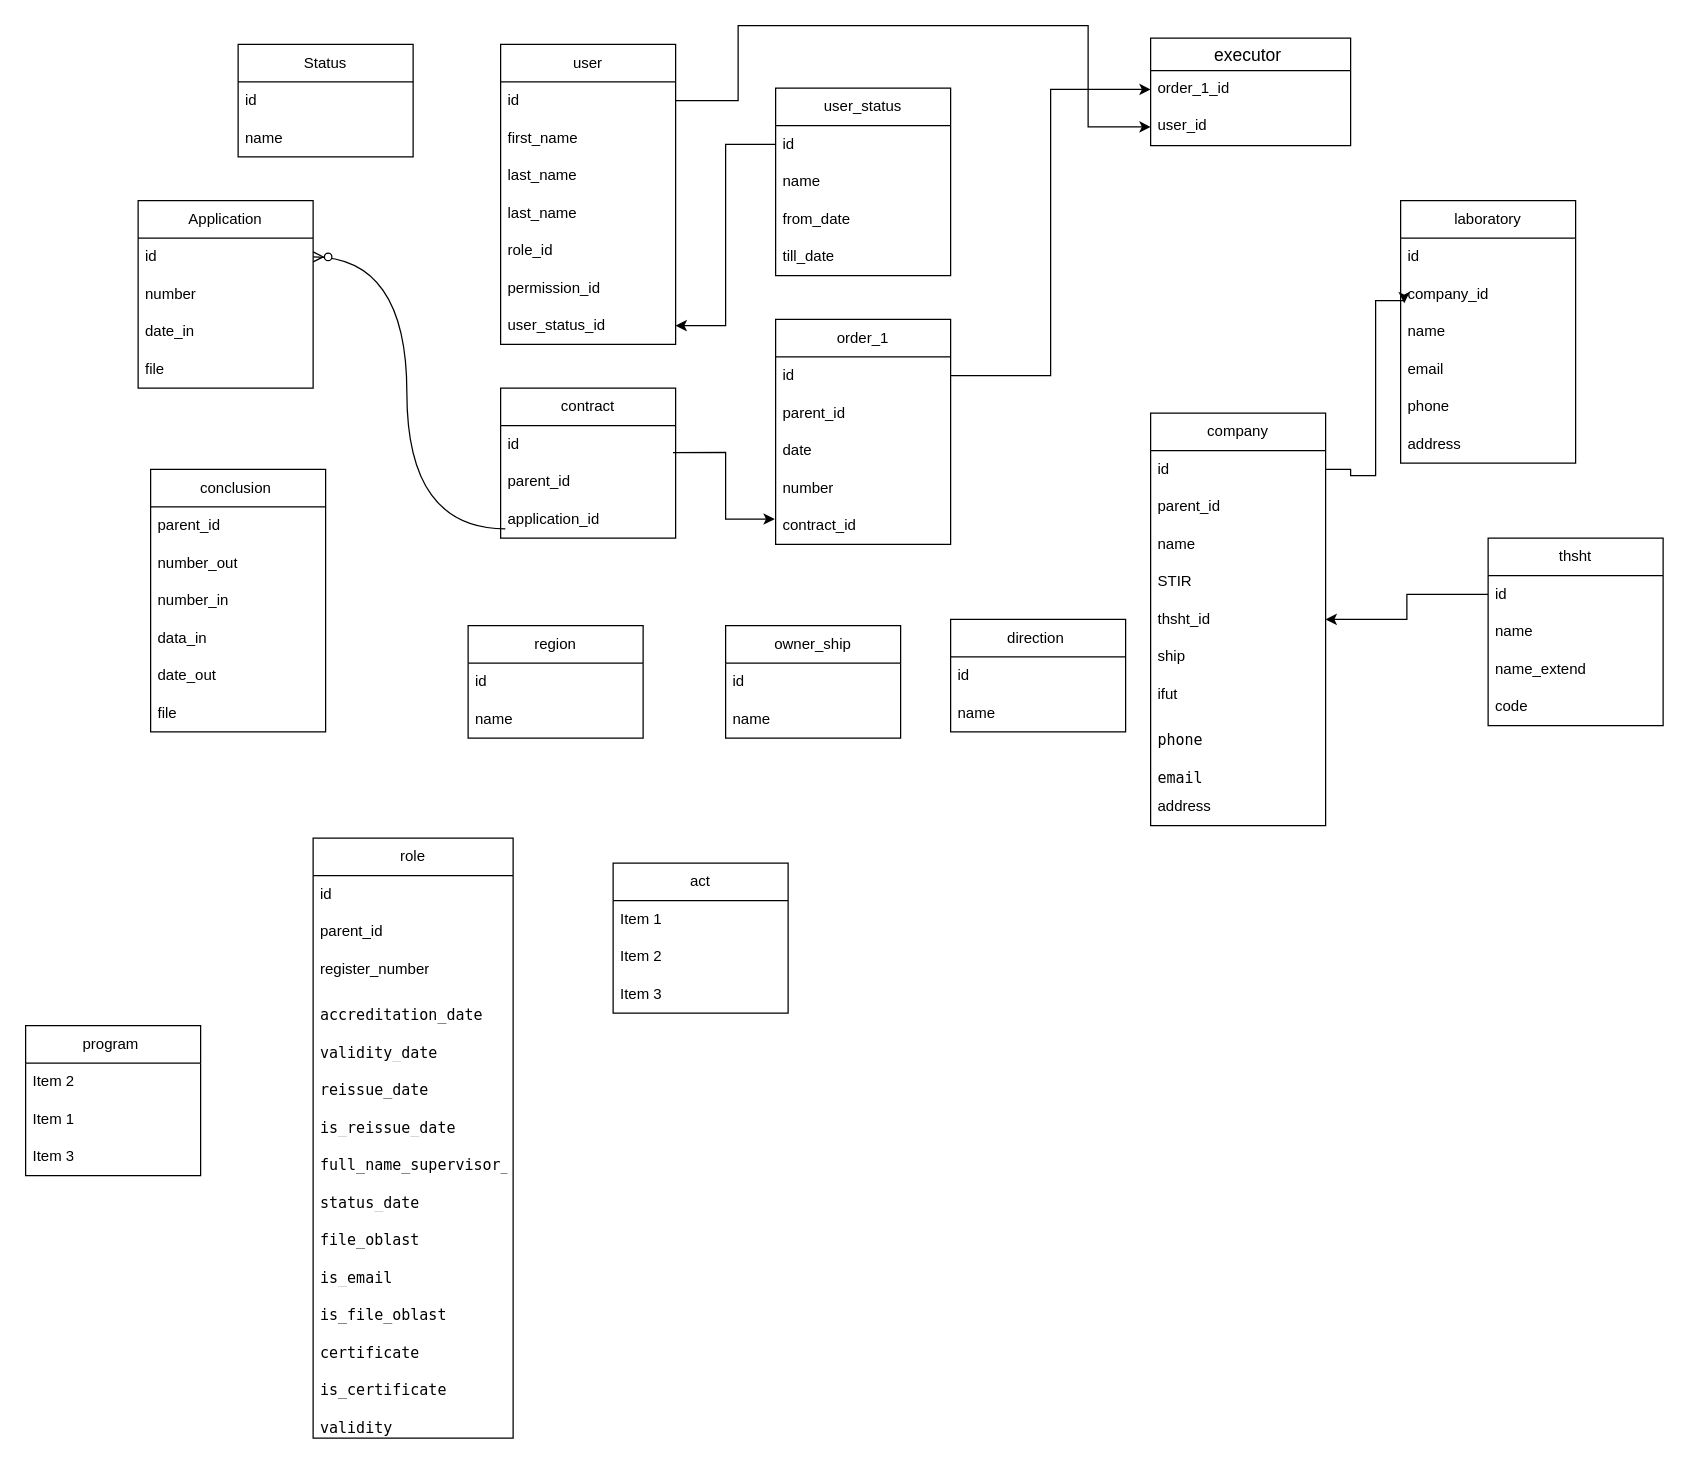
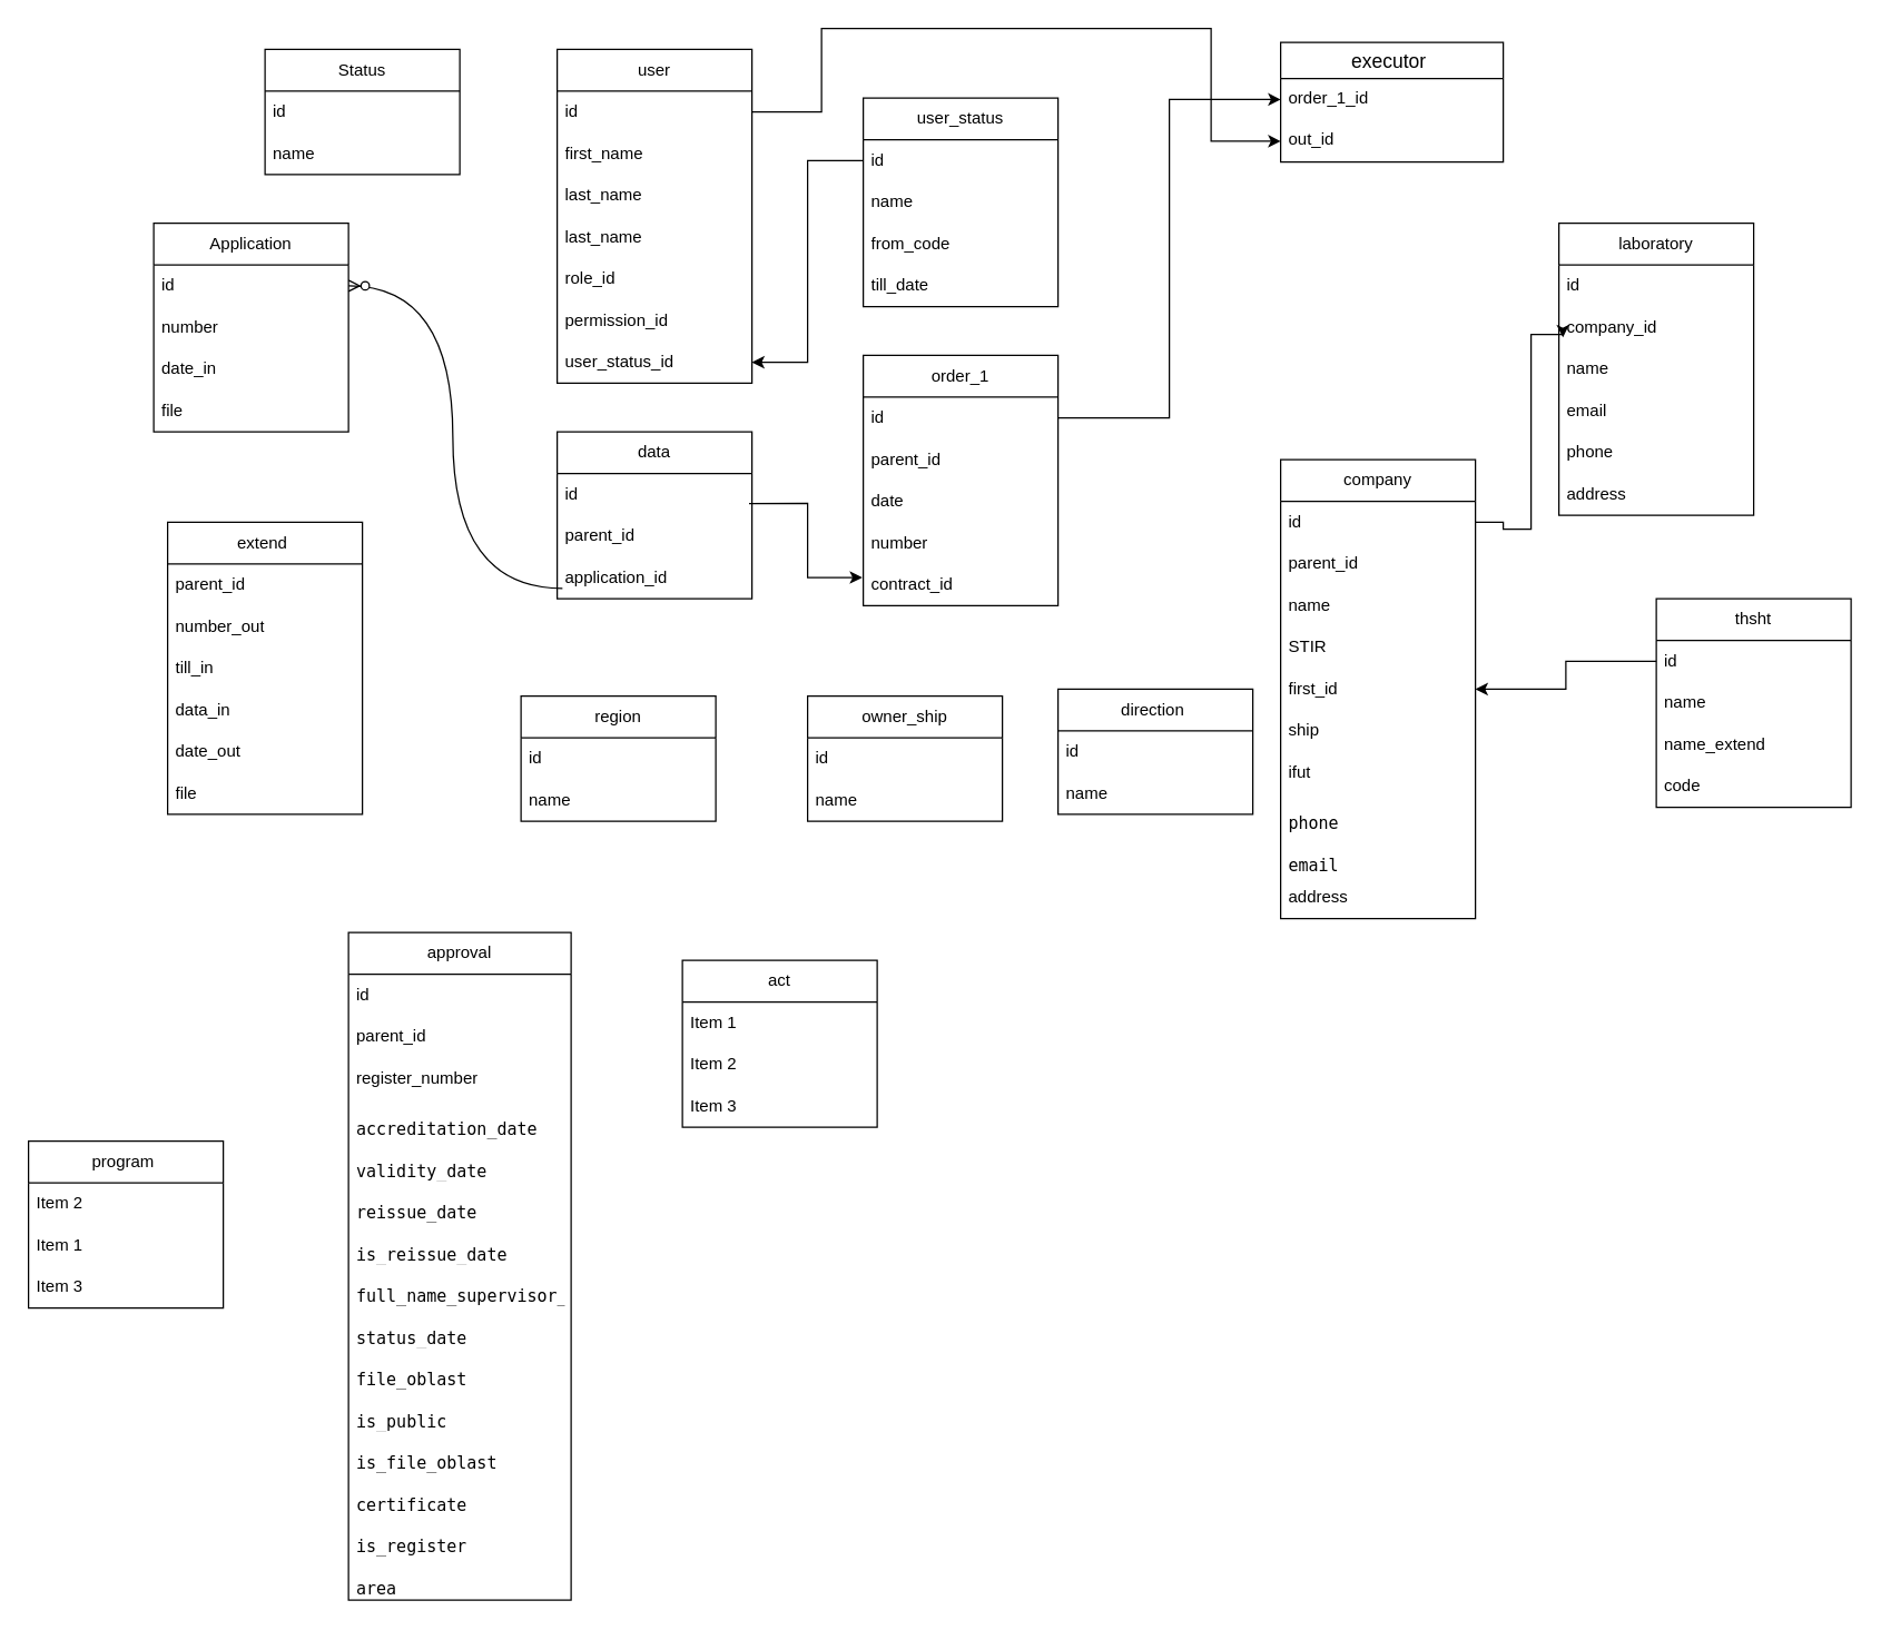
- <mxCell id="38" value="user_id" style="text;strokeColor=none;fillColor=none;spacingLeft=4;spacingRight=4;overflow=hidden;rotatable=0;points=[[0,0.5],[1,0.5]];portConstraint=eastwest;fontSize=12;whiteSpace=wrap;html=1;" vertex="1" parent="36"><mxGeometry y="56" width="160" height="30" as="geometry" /></mxCell>
+ <mxCell id="38" value="out_id" style="text;strokeColor=none;fillColor=none;spacingLeft=4;spacingRight=4;overflow=hidden;rotatable=0;points=[[0,0.5],[1,0.5]];portConstraint=eastwest;fontSize=12;whiteSpace=wrap;html=1;" vertex="1" parent="36"><mxGeometry y="56" width="160" height="30" as="geometry" /></mxCell>
- <mxCell id="16" value="from_date" style="text;strokeColor=none;fillColor=none;align=left;verticalAlign=middle;spacingLeft=4;spacingRight=4;overflow=hidden;points=[[0,0.5],[1,0.5]];portConstraint=eastwest;rotatable=0;whiteSpace=wrap;html=1;" vertex="1" parent="13"><mxGeometry y="90" width="140" height="30" as="geometry" /></mxCell>
+ <mxCell id="16" value="from_code" style="text;strokeColor=none;fillColor=none;align=left;verticalAlign=middle;spacingLeft=4;spacingRight=4;overflow=hidden;points=[[0,0.5],[1,0.5]];portConstraint=eastwest;rotatable=0;whiteSpace=wrap;html=1;" vertex="1" parent="13"><mxGeometry y="90" width="140" height="30" as="geometry" /></mxCell>
- <mxCell id="24" value="contract" style="swimlane;fontStyle=0;childLayout=stackLayout;horizontal=1;startSize=30;horizontalStack=0;resizeParent=1;resizeParentMax=0;resizeLast=0;collapsible=1;marginBottom=0;whiteSpace=wrap;html=1;" vertex="1" parent="1"><mxGeometry x="400" y="310" width="140" height="120" as="geometry" /></mxCell>
+ <mxCell id="24" value="data" style="swimlane;fontStyle=0;childLayout=stackLayout;horizontal=1;startSize=30;horizontalStack=0;resizeParent=1;resizeParentMax=0;resizeLast=0;collapsible=1;marginBottom=0;whiteSpace=wrap;html=1;" vertex="1" parent="1"><mxGeometry x="400" y="310" width="140" height="120" as="geometry" /></mxCell>
- <mxCell id="40" value="conclusion&amp;nbsp;" style="swimlane;fontStyle=0;childLayout=stackLayout;horizontal=1;startSize=30;horizontalStack=0;resizeParent=1;resizeParentMax=0;resizeLast=0;collapsible=1;marginBottom=0;whiteSpace=wrap;html=1;" vertex="1" parent="1"><mxGeometry x="120" y="375" width="140" height="210" as="geometry" /></mxCell>
+ <mxCell id="40" value="extend&amp;nbsp;" style="swimlane;fontStyle=0;childLayout=stackLayout;horizontal=1;startSize=30;horizontalStack=0;resizeParent=1;resizeParentMax=0;resizeLast=0;collapsible=1;marginBottom=0;whiteSpace=wrap;html=1;" vertex="1" parent="1"><mxGeometry x="120" y="375" width="140" height="210" as="geometry" /></mxCell>
- <mxCell id="43" value="number_in" style="text;strokeColor=none;fillColor=none;align=left;verticalAlign=middle;spacingLeft=4;spacingRight=4;overflow=hidden;points=[[0,0.5],[1,0.5]];portConstraint=eastwest;rotatable=0;whiteSpace=wrap;html=1;" vertex="1" parent="40"><mxGeometry y="90" width="140" height="30" as="geometry" /></mxCell>
+ <mxCell id="43" value="till_in" style="text;strokeColor=none;fillColor=none;align=left;verticalAlign=middle;spacingLeft=4;spacingRight=4;overflow=hidden;points=[[0,0.5],[1,0.5]];portConstraint=eastwest;rotatable=0;whiteSpace=wrap;html=1;" vertex="1" parent="40"><mxGeometry y="90" width="140" height="30" as="geometry" /></mxCell>
- <mxCell id="61" value="thsht_id" style="text;strokeColor=none;fillColor=none;align=left;verticalAlign=middle;spacingLeft=4;spacingRight=4;overflow=hidden;points=[[0,0.5],[1,0.5]];portConstraint=eastwest;rotatable=0;whiteSpace=wrap;html=1;" vertex="1" parent="56"><mxGeometry y="150" width="140" height="30" as="geometry" /></mxCell>
+ <mxCell id="61" value="first_id" style="text;strokeColor=none;fillColor=none;align=left;verticalAlign=middle;spacingLeft=4;spacingRight=4;overflow=hidden;points=[[0,0.5],[1,0.5]];portConstraint=eastwest;rotatable=0;whiteSpace=wrap;html=1;" vertex="1" parent="56"><mxGeometry y="150" width="140" height="30" as="geometry" /></mxCell>
- <mxCell id="80" value="role" style="swimlane;fontStyle=0;childLayout=stackLayout;horizontal=1;startSize=30;horizontalStack=0;resizeParent=1;resizeParentMax=0;resizeLast=0;collapsible=1;marginBottom=0;whiteSpace=wrap;html=1;" vertex="1" parent="1"><mxGeometry x="250" y="670" width="160" height="480" as="geometry" /></mxCell>
+ <mxCell id="80" value="approval" style="swimlane;fontStyle=0;childLayout=stackLayout;horizontal=1;startSize=30;horizontalStack=0;resizeParent=1;resizeParentMax=0;resizeLast=0;collapsible=1;marginBottom=0;whiteSpace=wrap;html=1;" vertex="1" parent="1"><mxGeometry x="250" y="670" width="160" height="480" as="geometry" /></mxCell>
- <mxCell id="91" value="&lt;meta charset=&quot;utf-8&quot;&gt;&lt;pre class=&quot;prettyprint&quot;&gt;&lt;span class=&quot;str&quot;&gt;is_email&lt;/span&gt;&lt;/pre&gt;" style="text;strokeColor=none;fillColor=none;align=left;verticalAlign=middle;spacingLeft=4;spacingRight=4;overflow=hidden;points=[[0,0.5],[1,0.5]];portConstraint=eastwest;rotatable=0;whiteSpace=wrap;html=1;" vertex="1" parent="80"><mxGeometry y="330" width="160" height="30" as="geometry" /></mxCell>
+ <mxCell id="91" value="&lt;meta charset=&quot;utf-8&quot;&gt;&lt;pre class=&quot;prettyprint&quot;&gt;&lt;span class=&quot;str&quot;&gt;is_public&lt;/span&gt;&lt;/pre&gt;" style="text;strokeColor=none;fillColor=none;align=left;verticalAlign=middle;spacingLeft=4;spacingRight=4;overflow=hidden;points=[[0,0.5],[1,0.5]];portConstraint=eastwest;rotatable=0;whiteSpace=wrap;html=1;" vertex="1" parent="80"><mxGeometry y="330" width="160" height="30" as="geometry" /></mxCell>
- <mxCell id="94" value="&lt;pre class=&quot;prettyprint&quot;&gt;&lt;span class=&quot;str&quot;&gt;is_certificate&lt;/span&gt;&lt;/pre&gt;" style="text;strokeColor=none;fillColor=none;align=left;verticalAlign=middle;spacingLeft=4;spacingRight=4;overflow=hidden;points=[[0,0.5],[1,0.5]];portConstraint=eastwest;rotatable=0;whiteSpace=wrap;html=1;" vertex="1" parent="80"><mxGeometry y="420" width="160" height="30" as="geometry" /></mxCell>
+ <mxCell id="94" value="&lt;pre class=&quot;prettyprint&quot;&gt;&lt;span class=&quot;str&quot;&gt;is_register&lt;/span&gt;&lt;/pre&gt;" style="text;strokeColor=none;fillColor=none;align=left;verticalAlign=middle;spacingLeft=4;spacingRight=4;overflow=hidden;points=[[0,0.5],[1,0.5]];portConstraint=eastwest;rotatable=0;whiteSpace=wrap;html=1;" vertex="1" parent="80"><mxGeometry y="420" width="160" height="30" as="geometry" /></mxCell>
- <mxCell id="95" value="&lt;pre class=&quot;prettyprint&quot;&gt;&lt;span class=&quot;str&quot;&gt;validity&lt;/span&gt;&lt;/pre&gt;" style="text;strokeColor=none;fillColor=none;align=left;verticalAlign=middle;spacingLeft=4;spacingRight=4;overflow=hidden;points=[[0,0.5],[1,0.5]];portConstraint=eastwest;rotatable=0;whiteSpace=wrap;html=1;" vertex="1" parent="80"><mxGeometry y="450" width="160" height="30" as="geometry" /></mxCell>
+ <mxCell id="95" value="&lt;pre class=&quot;prettyprint&quot;&gt;&lt;span class=&quot;str&quot;&gt;area&lt;/span&gt;&lt;/pre&gt;" style="text;strokeColor=none;fillColor=none;align=left;verticalAlign=middle;spacingLeft=4;spacingRight=4;overflow=hidden;points=[[0,0.5],[1,0.5]];portConstraint=eastwest;rotatable=0;whiteSpace=wrap;html=1;" vertex="1" parent="80"><mxGeometry y="450" width="160" height="30" as="geometry" /></mxCell>
